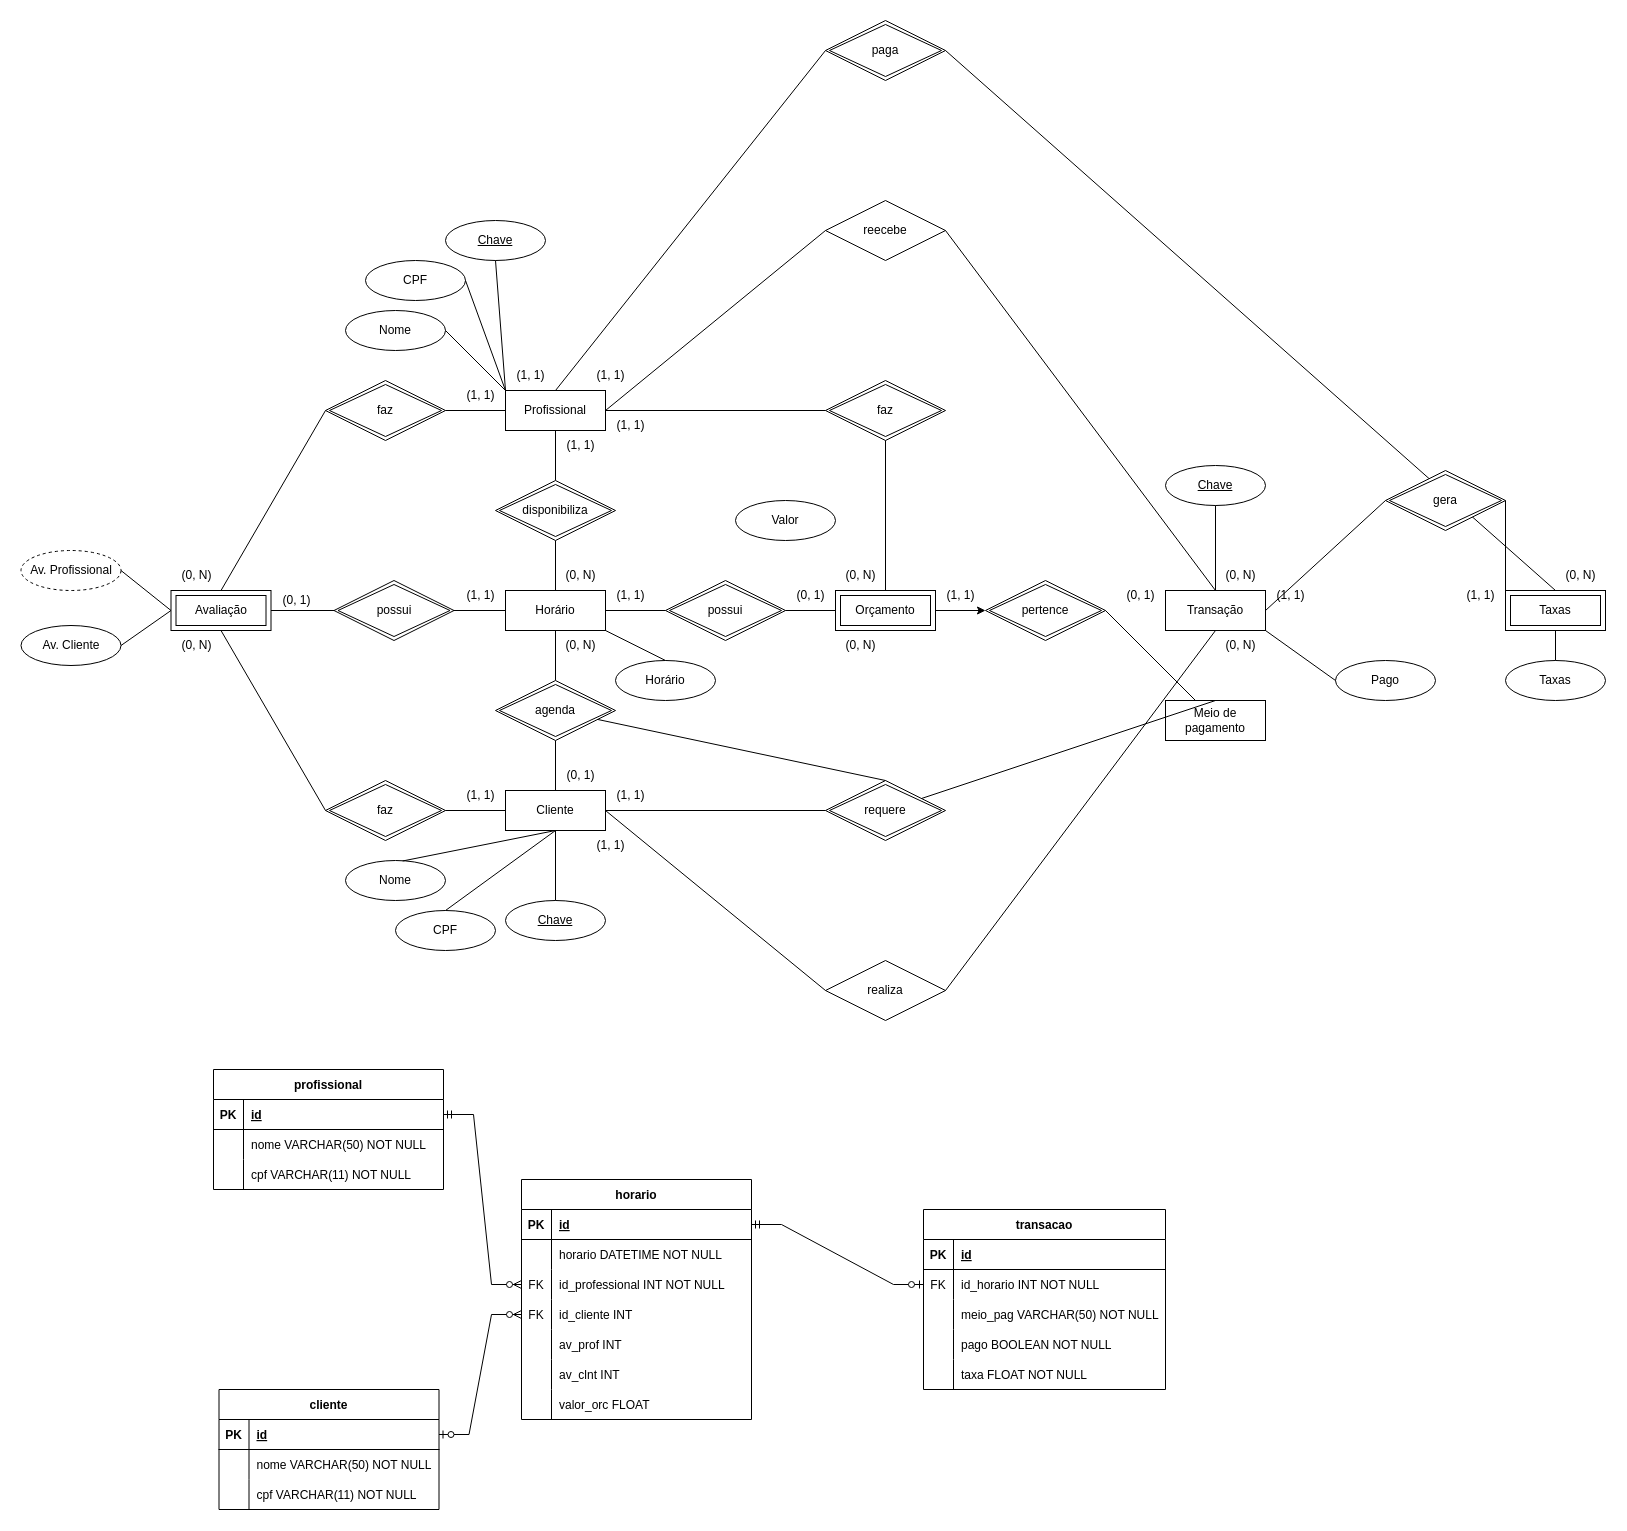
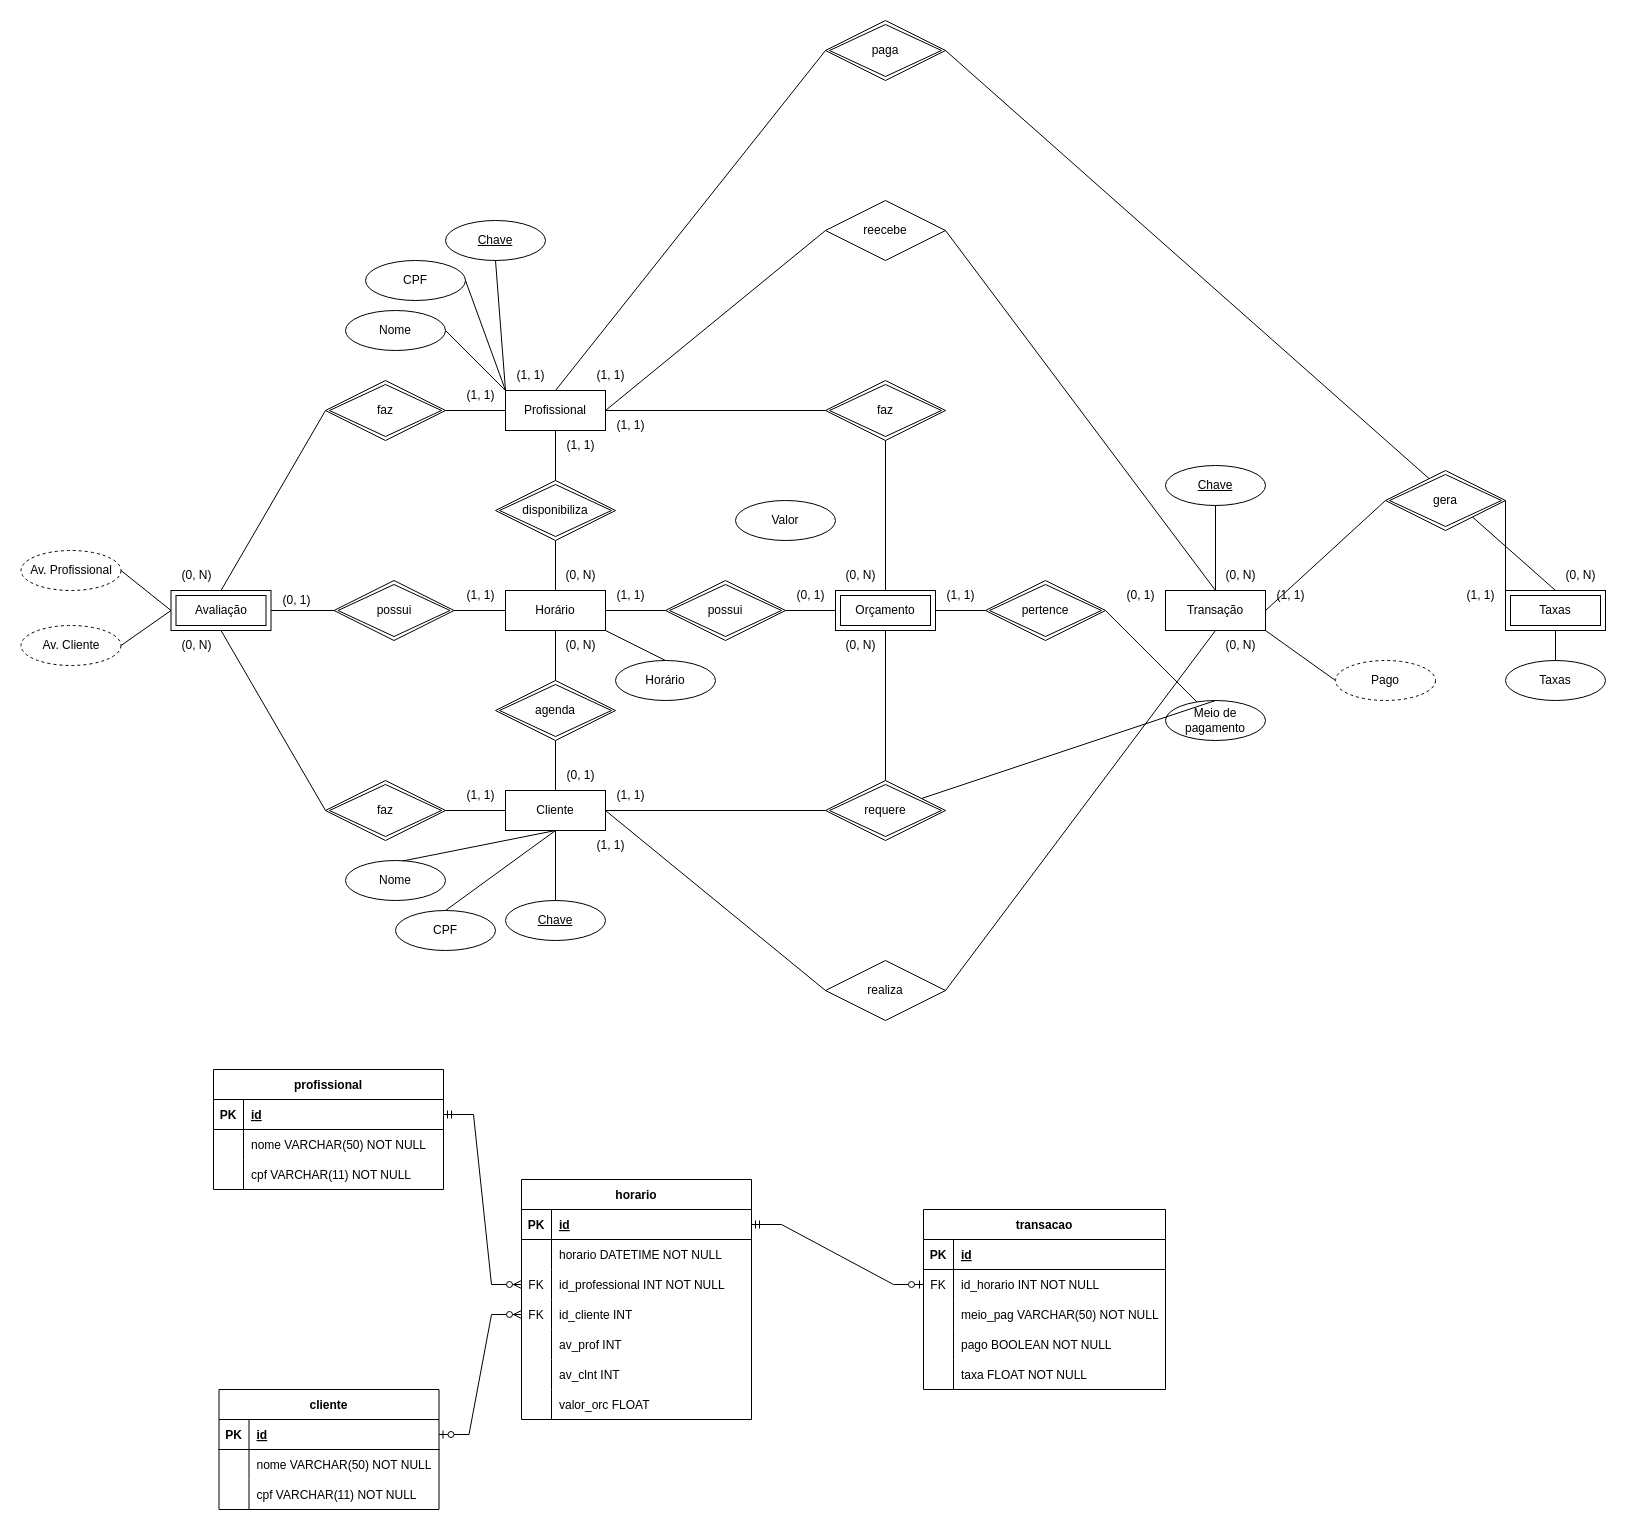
- <mxCell id="44" value="" style="endArrow=classic;html=1;rounded=0;exitX=1;exitY=0.5;exitDx=0;exitDy=0;entryX=0;entryY=0.5;entryDx=0;entryDy=0;" parent="1" source="11" target="43" edge="1"><mxGeometry relative="1" as="geometry"><mxPoint x="795" y="640" as="sourcePoint" /><mxPoint x="955" y="640" as="targetPoint" /></mxGeometry></mxCell>
+ <mxCell id="44" value="" style="endArrow=none;html=1;rounded=0;exitX=1;exitY=0.5;exitDx=0;exitDy=0;entryX=0;entryY=0.5;entryDx=0;entryDy=0;" parent="1" source="11" target="43" edge="1"><mxGeometry relative="1" as="geometry"><mxPoint x="795" y="640" as="sourcePoint" /><mxPoint x="955" y="640" as="targetPoint" /></mxGeometry></mxCell>
- <mxCell id="71" value="Av. Cliente" style="ellipse;whiteSpace=wrap;html=1;align=center;" parent="1" vertex="1"><mxGeometry x="20.5" y="625" width="100" height="40" as="geometry" /></mxCell>
+ <mxCell id="71" value="Av. Cliente" style="ellipse;whiteSpace=wrap;html=1;align=center;dashed=1;" parent="1" vertex="1"><mxGeometry x="20.5" y="625" width="100" height="40" as="geometry" /></mxCell>
- <mxCell id="68" value="Pago" style="ellipse;whiteSpace=wrap;html=1;align=center;" parent="1" vertex="1"><mxGeometry x="1335" y="660" width="100" height="40" as="geometry" /></mxCell>
+ <mxCell id="68" value="Pago" style="ellipse;whiteSpace=wrap;html=1;align=center;dashed=1;" parent="1" vertex="1"><mxGeometry x="1335" y="660" width="100" height="40" as="geometry" /></mxCell>
- <mxCell id="89" value="Meio de pagamento" style="whiteSpace=wrap;html=1;align=center;rounded=0;" parent="1" vertex="1"><mxGeometry x="1165" y="700" width="100" height="40" as="geometry" /></mxCell>
+ <mxCell id="89" value="Meio de pagamento" style="ellipse;whiteSpace=wrap;html=1;align=center;" parent="1" vertex="1"><mxGeometry x="1165" y="700" width="100" height="40" as="geometry" /></mxCell>
- <mxCell id="14" value="" style="endArrow=none;html=1;rounded=0;exitX=0.5;exitY=0;exitDx=0;exitDy=0;" parent="1" source="12" target="9" edge="1"><mxGeometry relative="1" as="geometry"><mxPoint x="895" y="540" as="sourcePoint" /><mxPoint x="1055" y="540" as="targetPoint" /></mxGeometry></mxCell>
+ <mxCell id="14" value="" style="endArrow=none;html=1;rounded=0;exitX=0.5;exitY=0;exitDx=0;exitDy=0;entryX=0.5;entryY=1;entryDx=0;entryDy=0;" parent="1" source="12" target="11" edge="1"><mxGeometry relative="1" as="geometry"><mxPoint x="895" y="540" as="sourcePoint" /><mxPoint x="1055" y="540" as="targetPoint" /></mxGeometry></mxCell>
